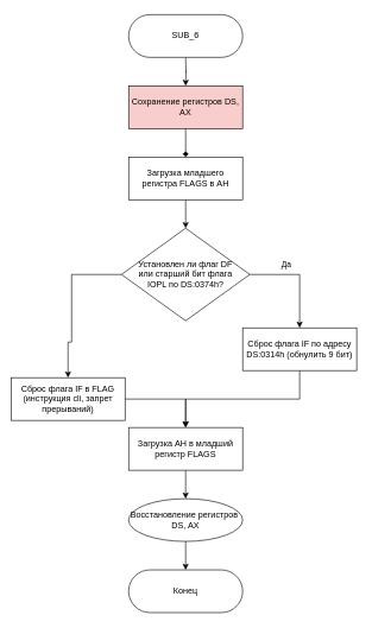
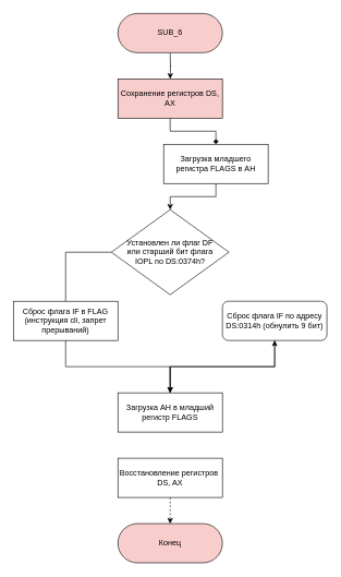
- <mxCell id="16" value="SUB_6" style="rounded=1;whiteSpace=wrap;html=1;arcSize=50;" vertex="1" parent="1"><mxGeometry x="180" y="20" width="160" height="60" as="geometry" /></mxCell>
+ <mxCell id="16" value="SUB_6" style="rounded=1;whiteSpace=wrap;html=1;arcSize=50;fillColor=#f8cecc;" vertex="1" parent="1"><mxGeometry x="180" y="20" width="160" height="60" as="geometry" /></mxCell>
- <mxCell id="17" value="Загрузка младшего регистра FLAGS в AH" style="rounded=0;whiteSpace=wrap;html=1;fontSize=12;glass=0;strokeWidth=1;shadow=0;" vertex="1" parent="1"><mxGeometry x="180" y="220" width="160" height="60" as="geometry" /></mxCell>
+ <mxCell id="17" value="Загрузка младшего регистра FLAGS в AH" style="rounded=0;whiteSpace=wrap;html=1;fontSize=12;glass=0;strokeWidth=1;shadow=0;" vertex="1" parent="1"><mxGeometry x="250" y="220" width="160" height="60" as="geometry" /></mxCell>
- <mxCell id="8" style="edgeStyle=orthogonalEdgeStyle;rounded=0;orthogonalLoop=1;jettySize=auto;html=1;entryX=0.5;entryY=0;entryDx=0;entryDy=0;" parent="1" source="10" target="18" edge="1"><mxGeometry relative="1" as="geometry"><Array as="points"><mxPoint x="420" y="385" /></Array><mxPoint x="420" y="450" as="targetPoint" /></mxGeometry></mxCell>
- <mxCell id="9" value="Да" style="edgeLabel;html=1;align=center;verticalAlign=middle;resizable=0;points=[];" vertex="1" connectable="0" parent="8"><mxGeometry x="-0.107" y="2" relative="1" as="geometry"><mxPoint x="-15" y="-13" as="offset" /></mxGeometry></mxCell>
- <mxCell id="18" value="Сброс флага IF по адресу DS:0314h (обнулить 9 бит)" style="rounded=0;whiteSpace=wrap;html=1;fontSize=12;glass=0;strokeWidth=1;shadow=0;" vertex="1" parent="1"><mxGeometry x="340" y="460" width="160" height="60" as="geometry" /></mxCell>
+ <mxCell id="18" value="Сброс флага IF по адресу DS:0314h (обнулить 9 бит)" style="whiteSpace=wrap;html=1;fontSize=12;glass=0;strokeWidth=1;shadow=0;rounded=1;" vertex="1" parent="1"><mxGeometry x="340" y="460" width="160" height="60" as="geometry" /></mxCell>
- <mxCell id="20" value="Сброс флага IF в FLAG (инструкция cli, запрет прерываний)" style="rounded=0;whiteSpace=wrap;html=1;fontSize=12;glass=0;strokeWidth=1;shadow=0;" vertex="1" parent="1"><mxGeometry x="15" y="530" width="160" height="60" as="geometry" /></mxCell>
+ <mxCell id="20" value="Сброс флага IF в FLAG (инструкция cli, запрет прерываний)" style="rounded=0;whiteSpace=wrap;html=1;fontSize=12;glass=0;strokeWidth=1;shadow=0;" vertex="1" parent="1"><mxGeometry y="460" width="160" height="60" as="geometry" x="20" /></mxCell>
- <mxCell id="5" value="" style="edgeStyle=orthogonalEdgeStyle;rounded=0;orthogonalLoop=1;jettySize=auto;html=1;" parent="1" source="6" target="14" edge="1"><mxGeometry relative="1" as="geometry" /></mxCell>
+ <mxCell id="5" value="" style="edgeStyle=orthogonalEdgeStyle;rounded=0;orthogonalLoop=1;jettySize=auto;html=1;" parent="1" source="6" target="18" edge="1"><mxGeometry relative="1" as="geometry" /></mxCell>
- <mxCell id="14" value="Восстановление регистров&amp;nbsp;&lt;br&gt;DS, AX" style="ellipse;whiteSpace=wrap;html=1;fontSize=12;glass=0;strokeWidth=1;shadow=0;" parent="1" vertex="1"><mxGeometry x="180" y="700" width="160" height="60" as="geometry" /></mxCell>
+ <mxCell id="14" value="Восстановление регистров&amp;nbsp;&lt;br&gt;DS, AX" style="rounded=0;whiteSpace=wrap;html=1;fontSize=12;glass=0;strokeWidth=1;shadow=0;" parent="1" vertex="1"><mxGeometry x="180" y="700" width="160" height="60" as="geometry" /></mxCell>
- <mxCell id="13" value="" style="edgeStyle=orthogonalEdgeStyle;rounded=0;orthogonalLoop=1;jettySize=auto;html=1;" parent="1" source="14" target="15" edge="1"><mxGeometry relative="1" as="geometry" /></mxCell>
+ <mxCell id="13" value="" style="edgeStyle=orthogonalEdgeStyle;rounded=0;orthogonalLoop=1;jettySize=auto;html=1;dashed=1;" parent="1" source="14" target="15" edge="1"><mxGeometry relative="1" as="geometry" /></mxCell>
- <mxCell id="15" value="Конец" style="rounded=1;whiteSpace=wrap;html=1;arcSize=50;" parent="1" vertex="1"><mxGeometry x="180" y="800" width="160" height="60" as="geometry" /></mxCell>
+ <mxCell id="15" value="Конец" style="rounded=1;whiteSpace=wrap;html=1;arcSize=50;fillColor=#f8cecc;" parent="1" vertex="1"><mxGeometry x="180" y="800" width="160" height="60" as="geometry" /></mxCell>
